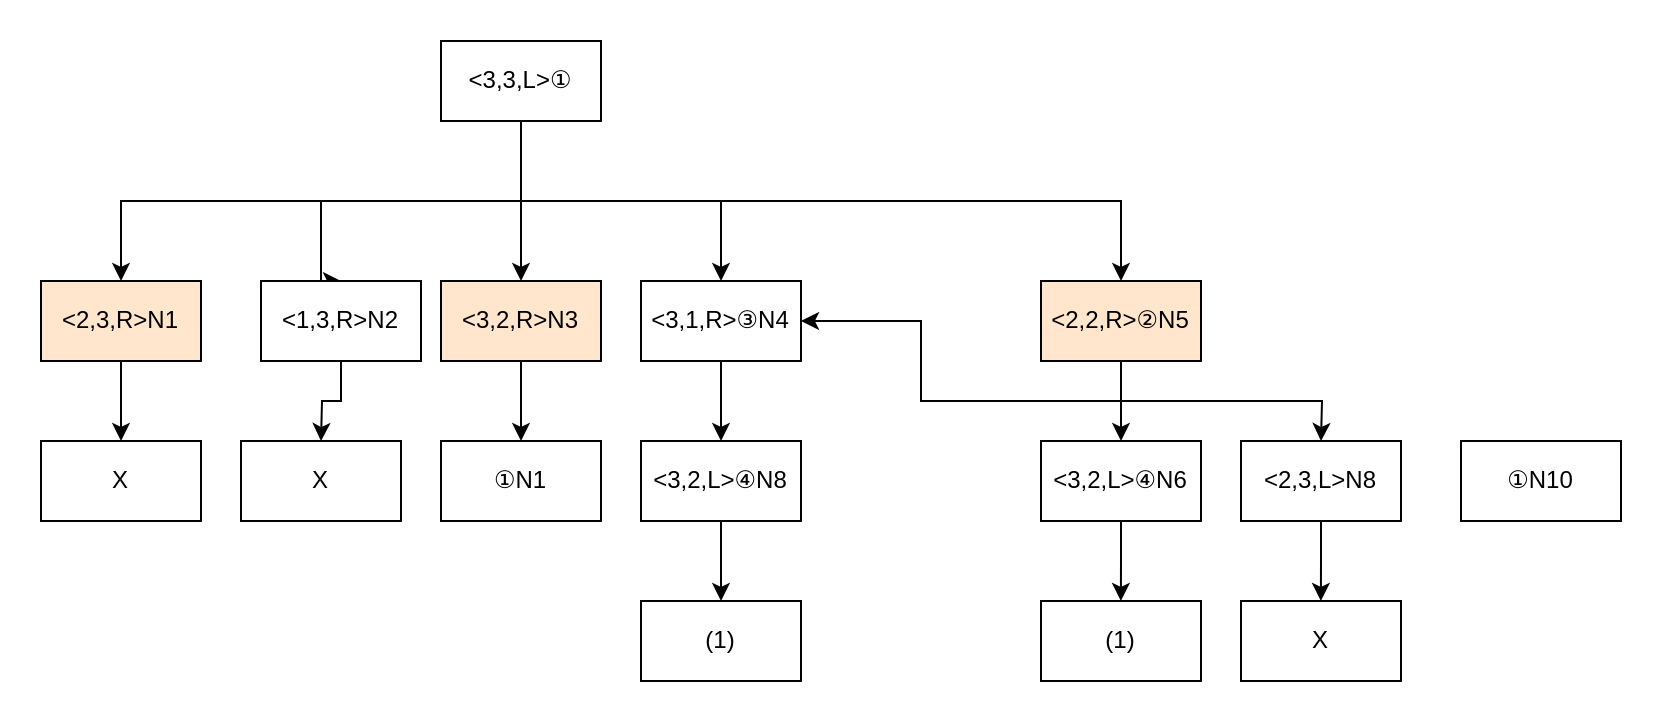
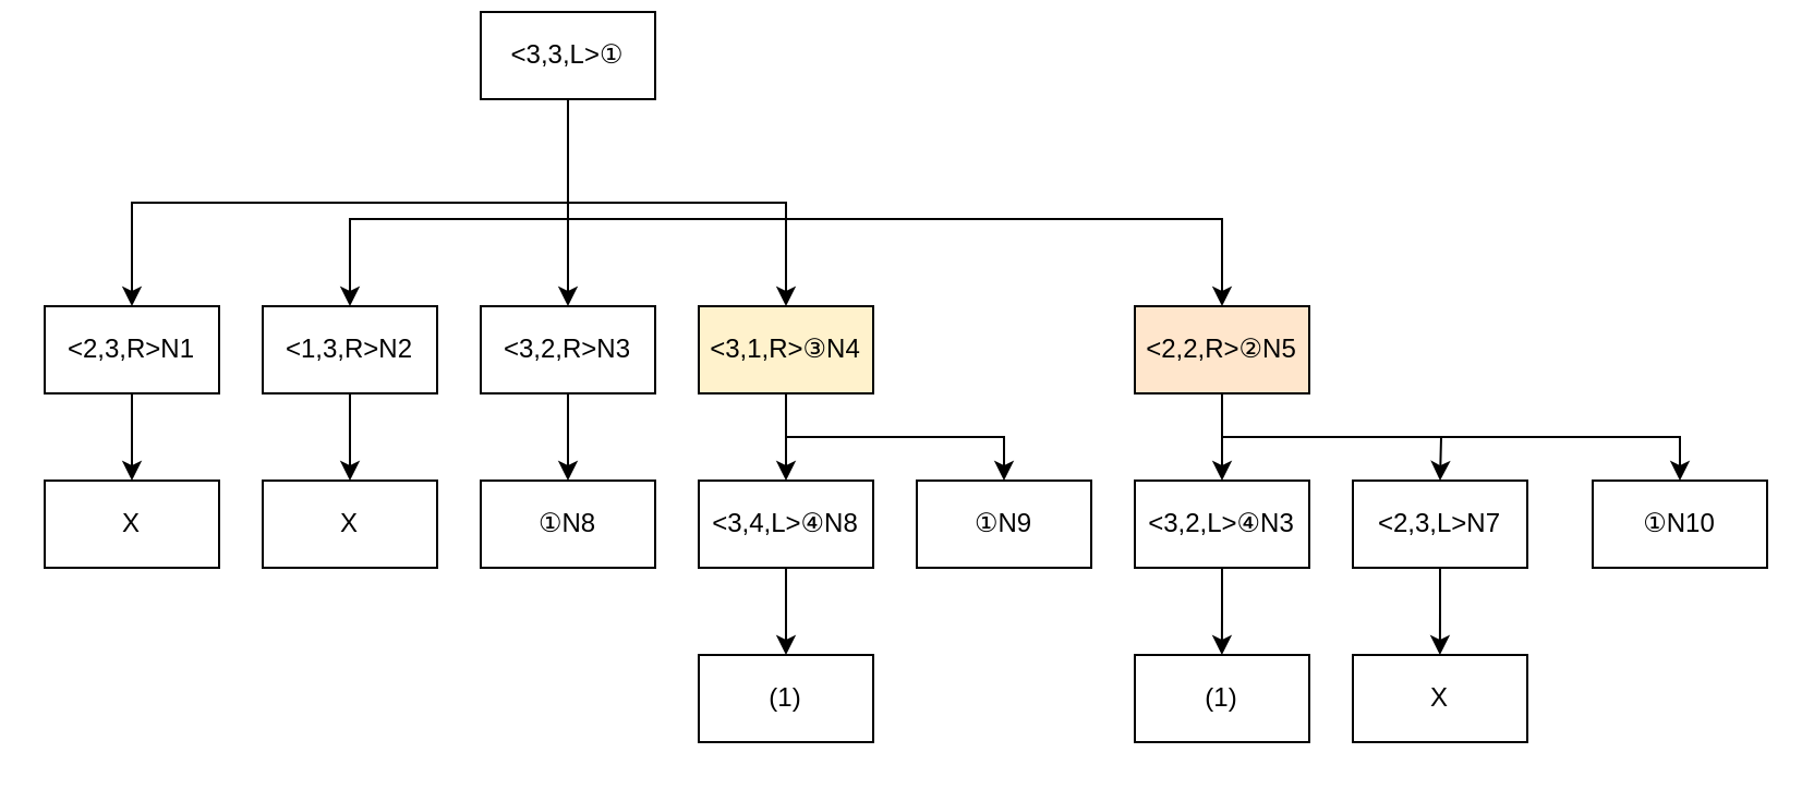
- <mxCell id="6" value="&amp;lt;3,3,L&amp;gt;①" style="rounded=0;whiteSpace=wrap;html=1;labelBackgroundColor=none;" parent="1" vertex="1"><mxGeometry x="220" y="20" width="80" height="40" as="geometry" /></mxCell>
+ <mxCell id="6" value="&amp;lt;3,3,L&amp;gt;①" style="rounded=0;whiteSpace=wrap;html=1;labelBackgroundColor=none;" parent="1" vertex="1"><mxGeometry x="220" y="5" width="80" height="40" as="geometry" /></mxCell>
- <mxCell id="9" value="&amp;lt;2,3,R&amp;gt;N1" style="whiteSpace=wrap;html=1;labelBackgroundColor=none;fillColor=#ffe6cc;" vertex="1" parent="1"><mxGeometry x="20" y="140" width="80" height="40" as="geometry" /></mxCell>
+ <mxCell id="9" value="&amp;lt;2,3,R&amp;gt;N1" style="whiteSpace=wrap;html=1;labelBackgroundColor=none;" vertex="1" parent="1"><mxGeometry x="20" y="140" width="80" height="40" as="geometry" /></mxCell>
- <mxCell id="11" value="&amp;lt;1,3,R&amp;gt;N2" style="whiteSpace=wrap;html=1;labelBackgroundColor=none;" vertex="1" parent="1"><mxGeometry x="130" y="140" width="80" height="40" as="geometry" /></mxCell>
+ <mxCell id="11" value="&amp;lt;1,3,R&amp;gt;N2" style="whiteSpace=wrap;html=1;labelBackgroundColor=none;" vertex="1" parent="1"><mxGeometry x="120" y="140" width="80" height="40" as="geometry" /></mxCell>
- <mxCell id="13" value="&amp;lt;3,2,R&amp;gt;N3" style="whiteSpace=wrap;html=1;labelBackgroundColor=none;fillColor=#ffe6cc;" vertex="1" parent="1"><mxGeometry x="220" y="140" width="80" height="40" as="geometry" /></mxCell>
+ <mxCell id="13" value="&amp;lt;3,2,R&amp;gt;N3" style="whiteSpace=wrap;html=1;labelBackgroundColor=none;" vertex="1" parent="1"><mxGeometry x="220" y="140" width="80" height="40" as="geometry" /></mxCell>
- <mxCell id="16" value="&amp;lt;3,1,R&amp;gt;③N4" style="whiteSpace=wrap;html=1;labelBackgroundColor=none;" vertex="1" parent="1"><mxGeometry x="320" y="140" width="80" height="40" as="geometry" /></mxCell>
+ <mxCell id="16" value="&amp;lt;3,1,R&amp;gt;③N4" style="whiteSpace=wrap;html=1;labelBackgroundColor=none;fillColor=#fff2cc;" vertex="1" parent="1"><mxGeometry x="320" y="140" width="80" height="40" as="geometry" /></mxCell>
+ <mxCell id="15" style="edgeStyle=orthogonalEdgeStyle;rounded=0;orthogonalLoop=1;jettySize=auto;html=1;exitX=0.5;exitY=1;exitDx=0;exitDy=0;entryX=0.5;entryY=0;entryDx=0;entryDy=0;labelBackgroundColor=none;fontColor=default;" edge="1" parent="1" source="16" target="25"><mxGeometry relative="1" as="geometry"><mxPoint x="480" y="220" as="targetPoint" /><Array as="points"><mxPoint x="360" y="200" /><mxPoint x="460" y="200" /></Array></mxGeometry></mxCell>
- <mxCell id="31" style="edgeStyle=orthogonalEdgeStyle;rounded=0;orthogonalLoop=1;jettySize=auto;html=1;exitX=0.5;exitY=1;exitDx=0;exitDy=0;labelBackgroundColor=none;fontColor=default;" edge="1" parent="1" source="19" target="16"><mxGeometry relative="1" as="geometry" /></mxCell>
+ <mxCell id="31" style="edgeStyle=orthogonalEdgeStyle;rounded=0;orthogonalLoop=1;jettySize=auto;html=1;exitX=0.5;exitY=1;exitDx=0;exitDy=0;entryX=0.5;entryY=0;entryDx=0;entryDy=0;labelBackgroundColor=none;fontColor=default;" edge="1" parent="1" source="19" target="30"><mxGeometry relative="1" as="geometry" /></mxCell>
- <mxCell id="22" value="①N1" style="whiteSpace=wrap;html=1;labelBackgroundColor=none;" vertex="1" parent="1"><mxGeometry x="220" y="220" width="80" height="40" as="geometry" /></mxCell>
+ <mxCell id="22" value="①N8" style="whiteSpace=wrap;html=1;labelBackgroundColor=none;" vertex="1" parent="1"><mxGeometry x="220" y="220" width="80" height="40" as="geometry" /></mxCell>
- <mxCell id="24" value="&amp;lt;3,2,L&amp;gt;④N8" style="whiteSpace=wrap;html=1;labelBackgroundColor=none;" vertex="1" parent="1"><mxGeometry x="320" y="220" width="80" height="40" as="geometry" /></mxCell>
+ <mxCell id="24" value="&amp;lt;3,4,L&amp;gt;④N8" style="whiteSpace=wrap;html=1;labelBackgroundColor=none;" vertex="1" parent="1"><mxGeometry x="320" y="220" width="80" height="40" as="geometry" /></mxCell>
+ <mxCell id="25" value="①N9" style="whiteSpace=wrap;html=1;labelBackgroundColor=none;" vertex="1" parent="1"><mxGeometry x="420" y="220" width="80" height="40" as="geometry" /></mxCell>
- <mxCell id="27" value="&amp;lt;3,2,L&amp;gt;④N6" style="whiteSpace=wrap;html=1;labelBackgroundColor=none;" vertex="1" parent="1"><mxGeometry x="520" y="220" width="80" height="40" as="geometry" /></mxCell>
+ <mxCell id="27" value="&amp;lt;3,2,L&amp;gt;④N3" style="whiteSpace=wrap;html=1;labelBackgroundColor=none;" vertex="1" parent="1"><mxGeometry x="520" y="220" width="80" height="40" as="geometry" /></mxCell>
- <mxCell id="29" value="&amp;lt;2,3,L&amp;gt;N8" style="whiteSpace=wrap;html=1;labelBackgroundColor=none;" vertex="1" parent="1"><mxGeometry x="620" y="220" width="80" height="40" as="geometry" /></mxCell>
+ <mxCell id="29" value="&amp;lt;2,3,L&amp;gt;N7" style="whiteSpace=wrap;html=1;labelBackgroundColor=none;" vertex="1" parent="1"><mxGeometry x="620" y="220" width="80" height="40" as="geometry" /></mxCell>
